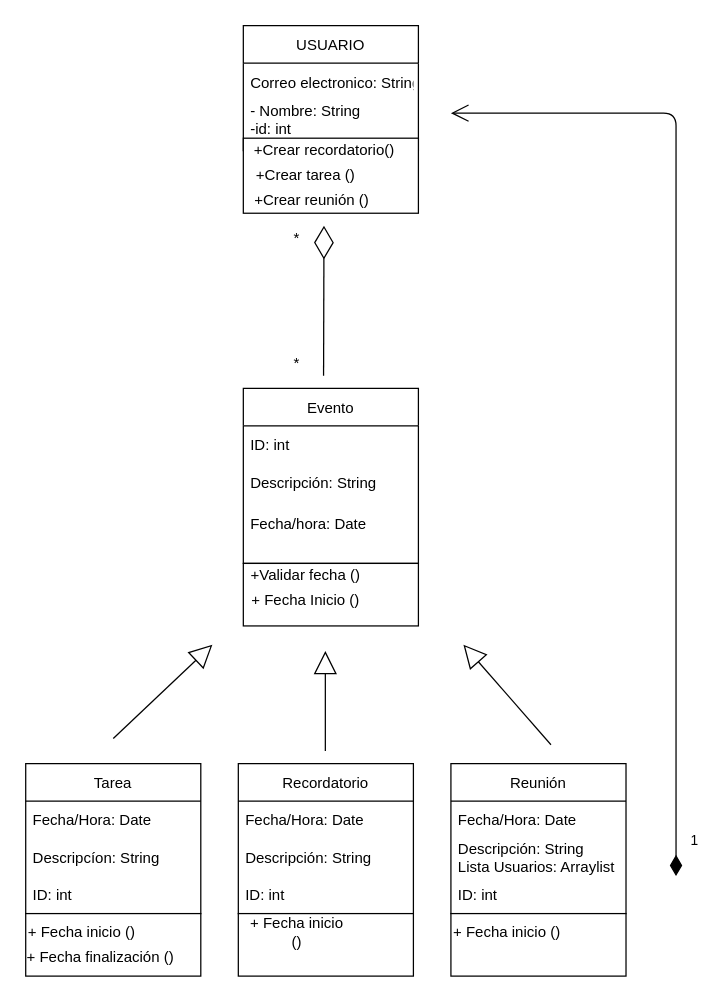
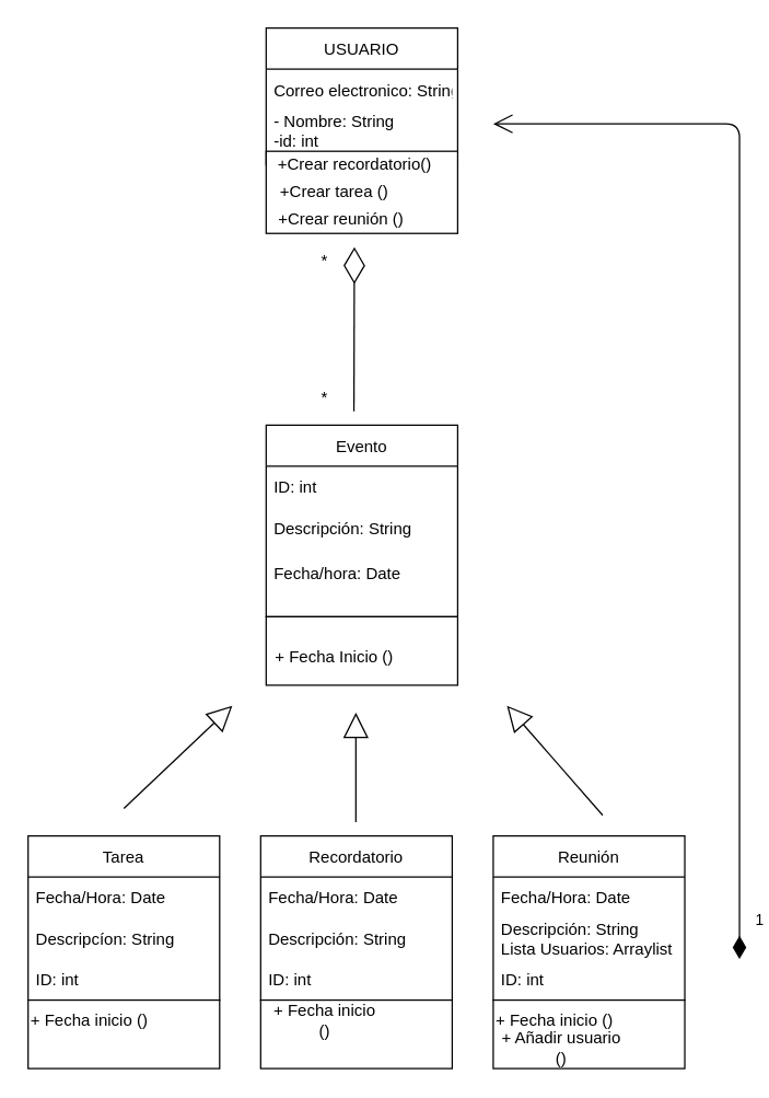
- <mxCell id="14" value="+Validar fecha ()" style="text;html=1;strokeColor=none;fillColor=none;align=center;verticalAlign=middle;whiteSpace=wrap;rounded=0;hachureGap=4;pointerEvents=0;" vertex="1" parent="1"><mxGeometry x="194" y="450" width="100" height="20" as="geometry" /></mxCell>
- <mxCell id="38" value="+ Fecha finalización ()" style="text;html=1;strokeColor=none;fillColor=none;align=center;verticalAlign=middle;whiteSpace=wrap;rounded=0;hachureGap=4;pointerEvents=0;" vertex="1" parent="1"><mxGeometry x="20" y="755" width="120" height="20" as="geometry" /></mxCell>
+ <mxCell id="39" value="+ Añadir usuario ()" style="text;html=1;strokeColor=none;fillColor=none;align=center;verticalAlign=middle;whiteSpace=wrap;rounded=0;hachureGap=4;pointerEvents=0;" vertex="1" parent="1"><mxGeometry x="360" y="755" width="100" height="20" as="geometry" /></mxCell>
